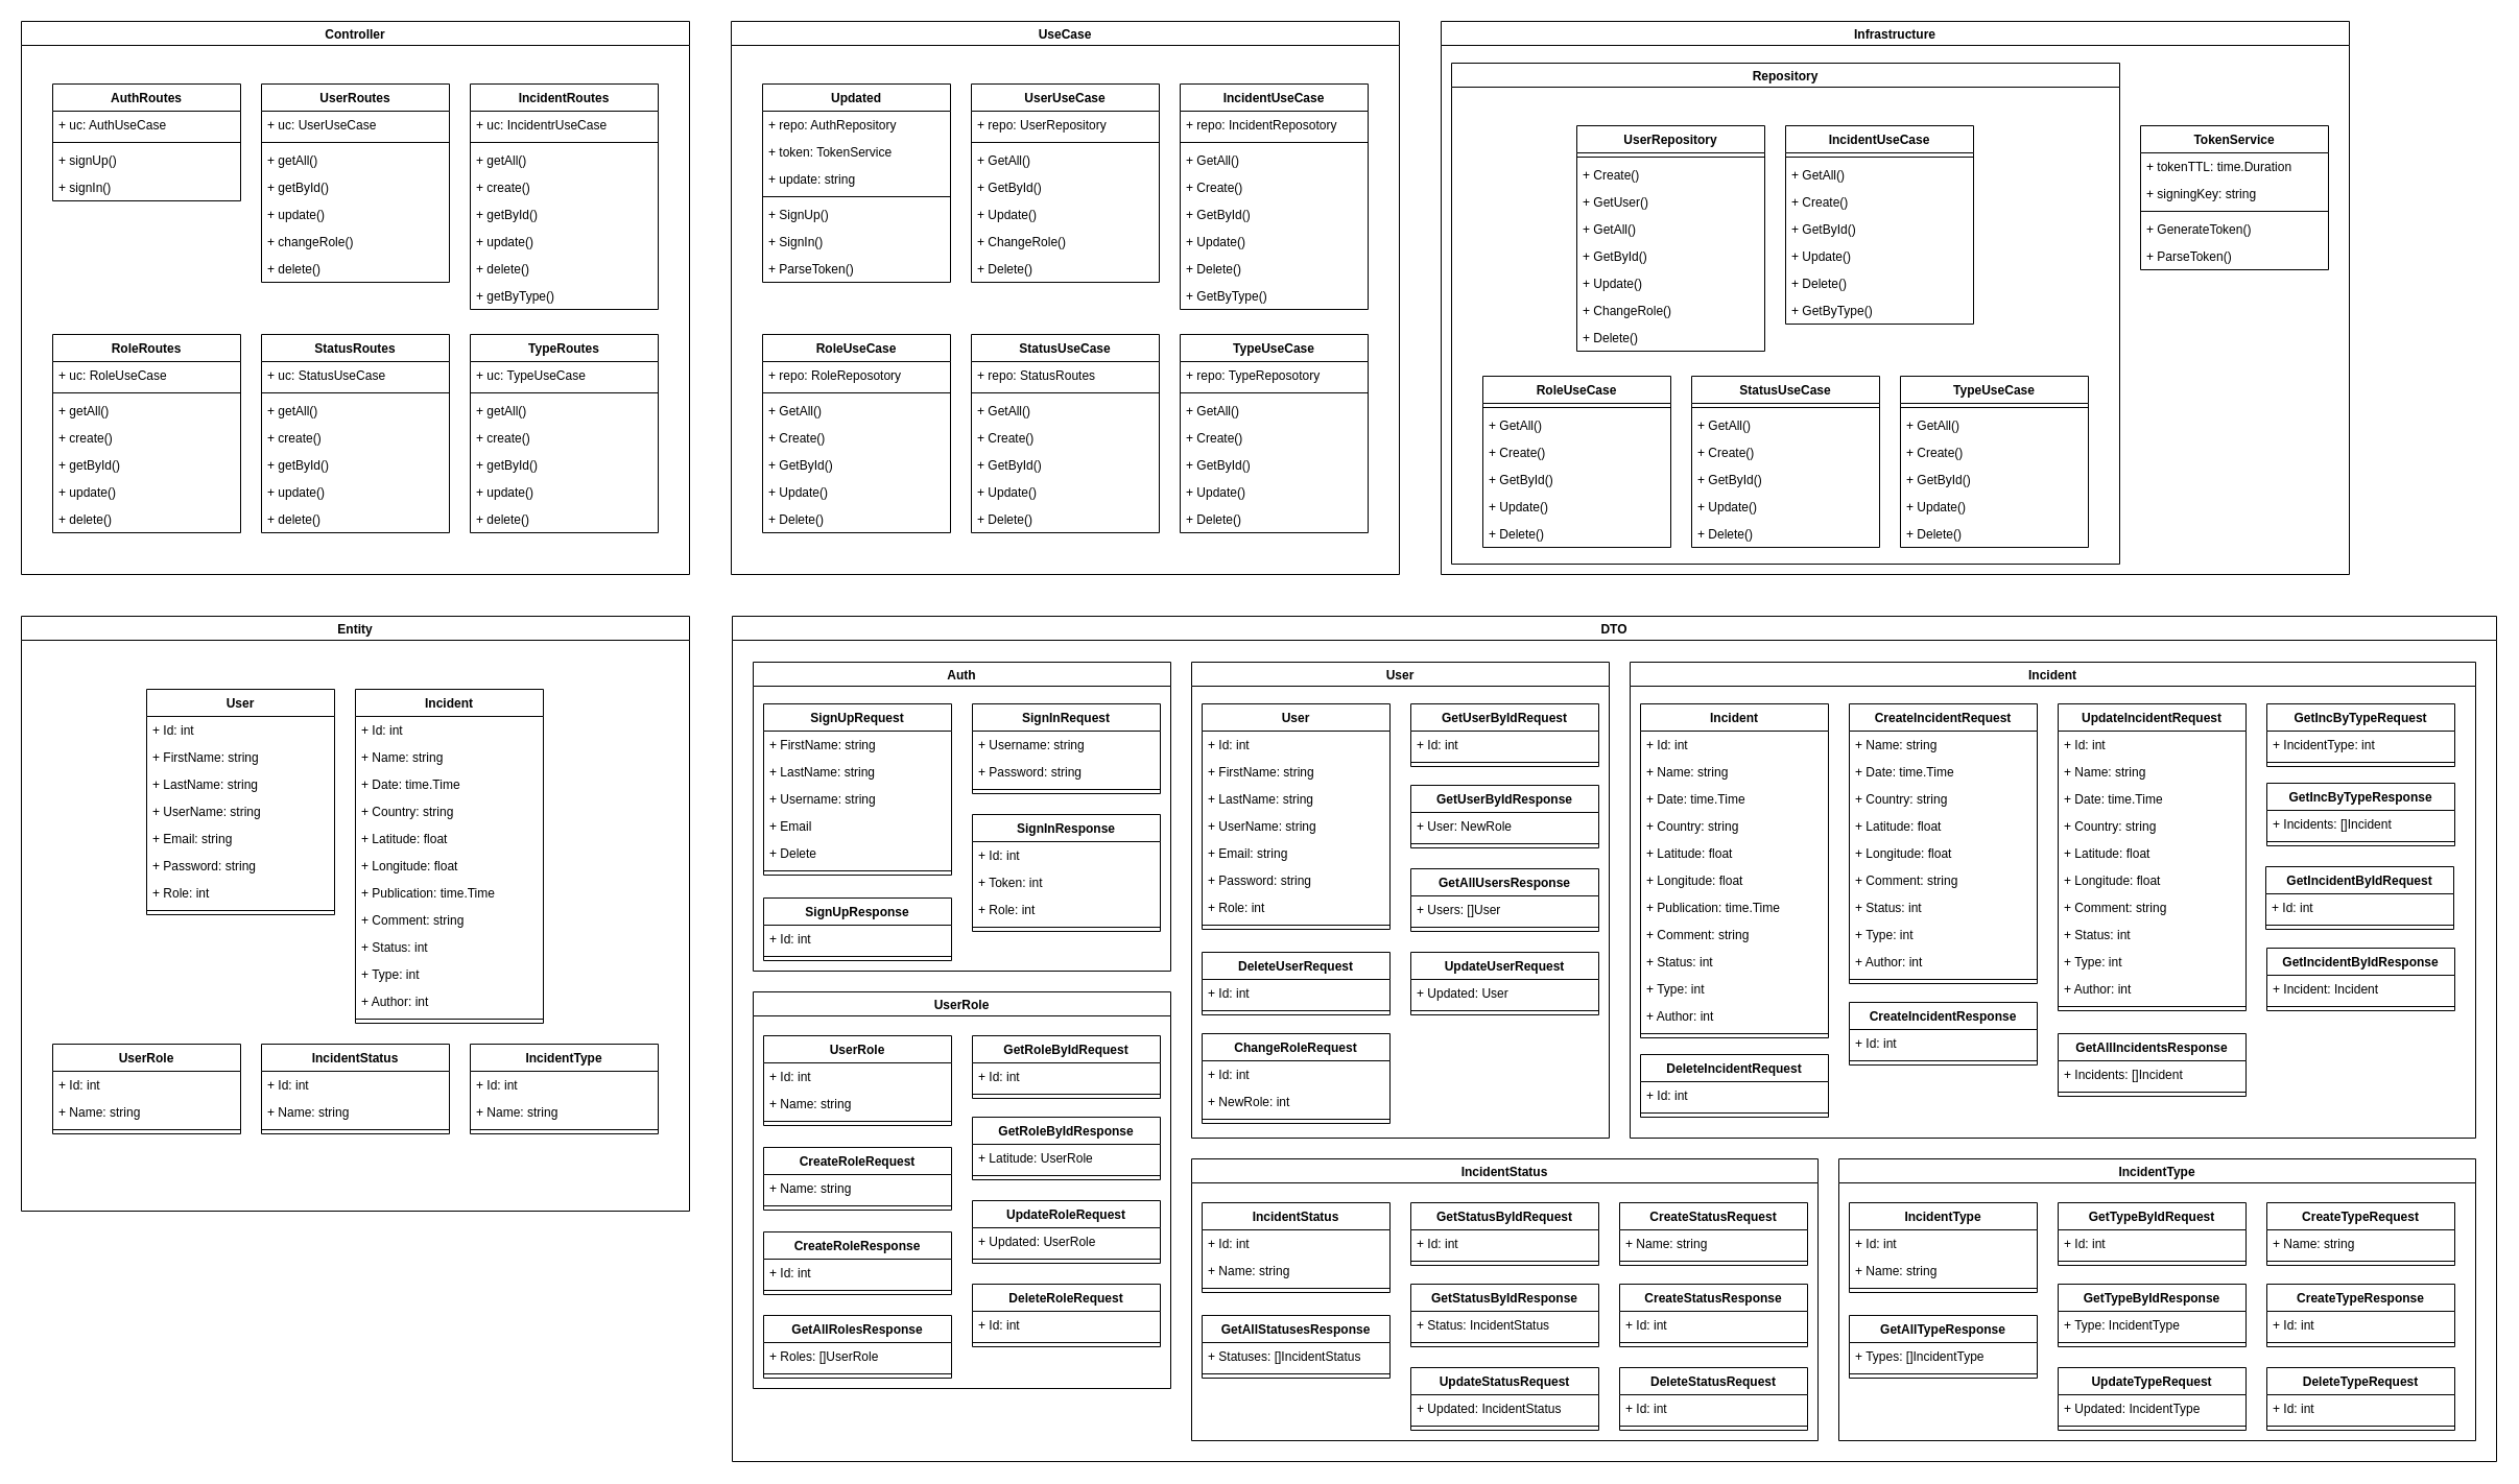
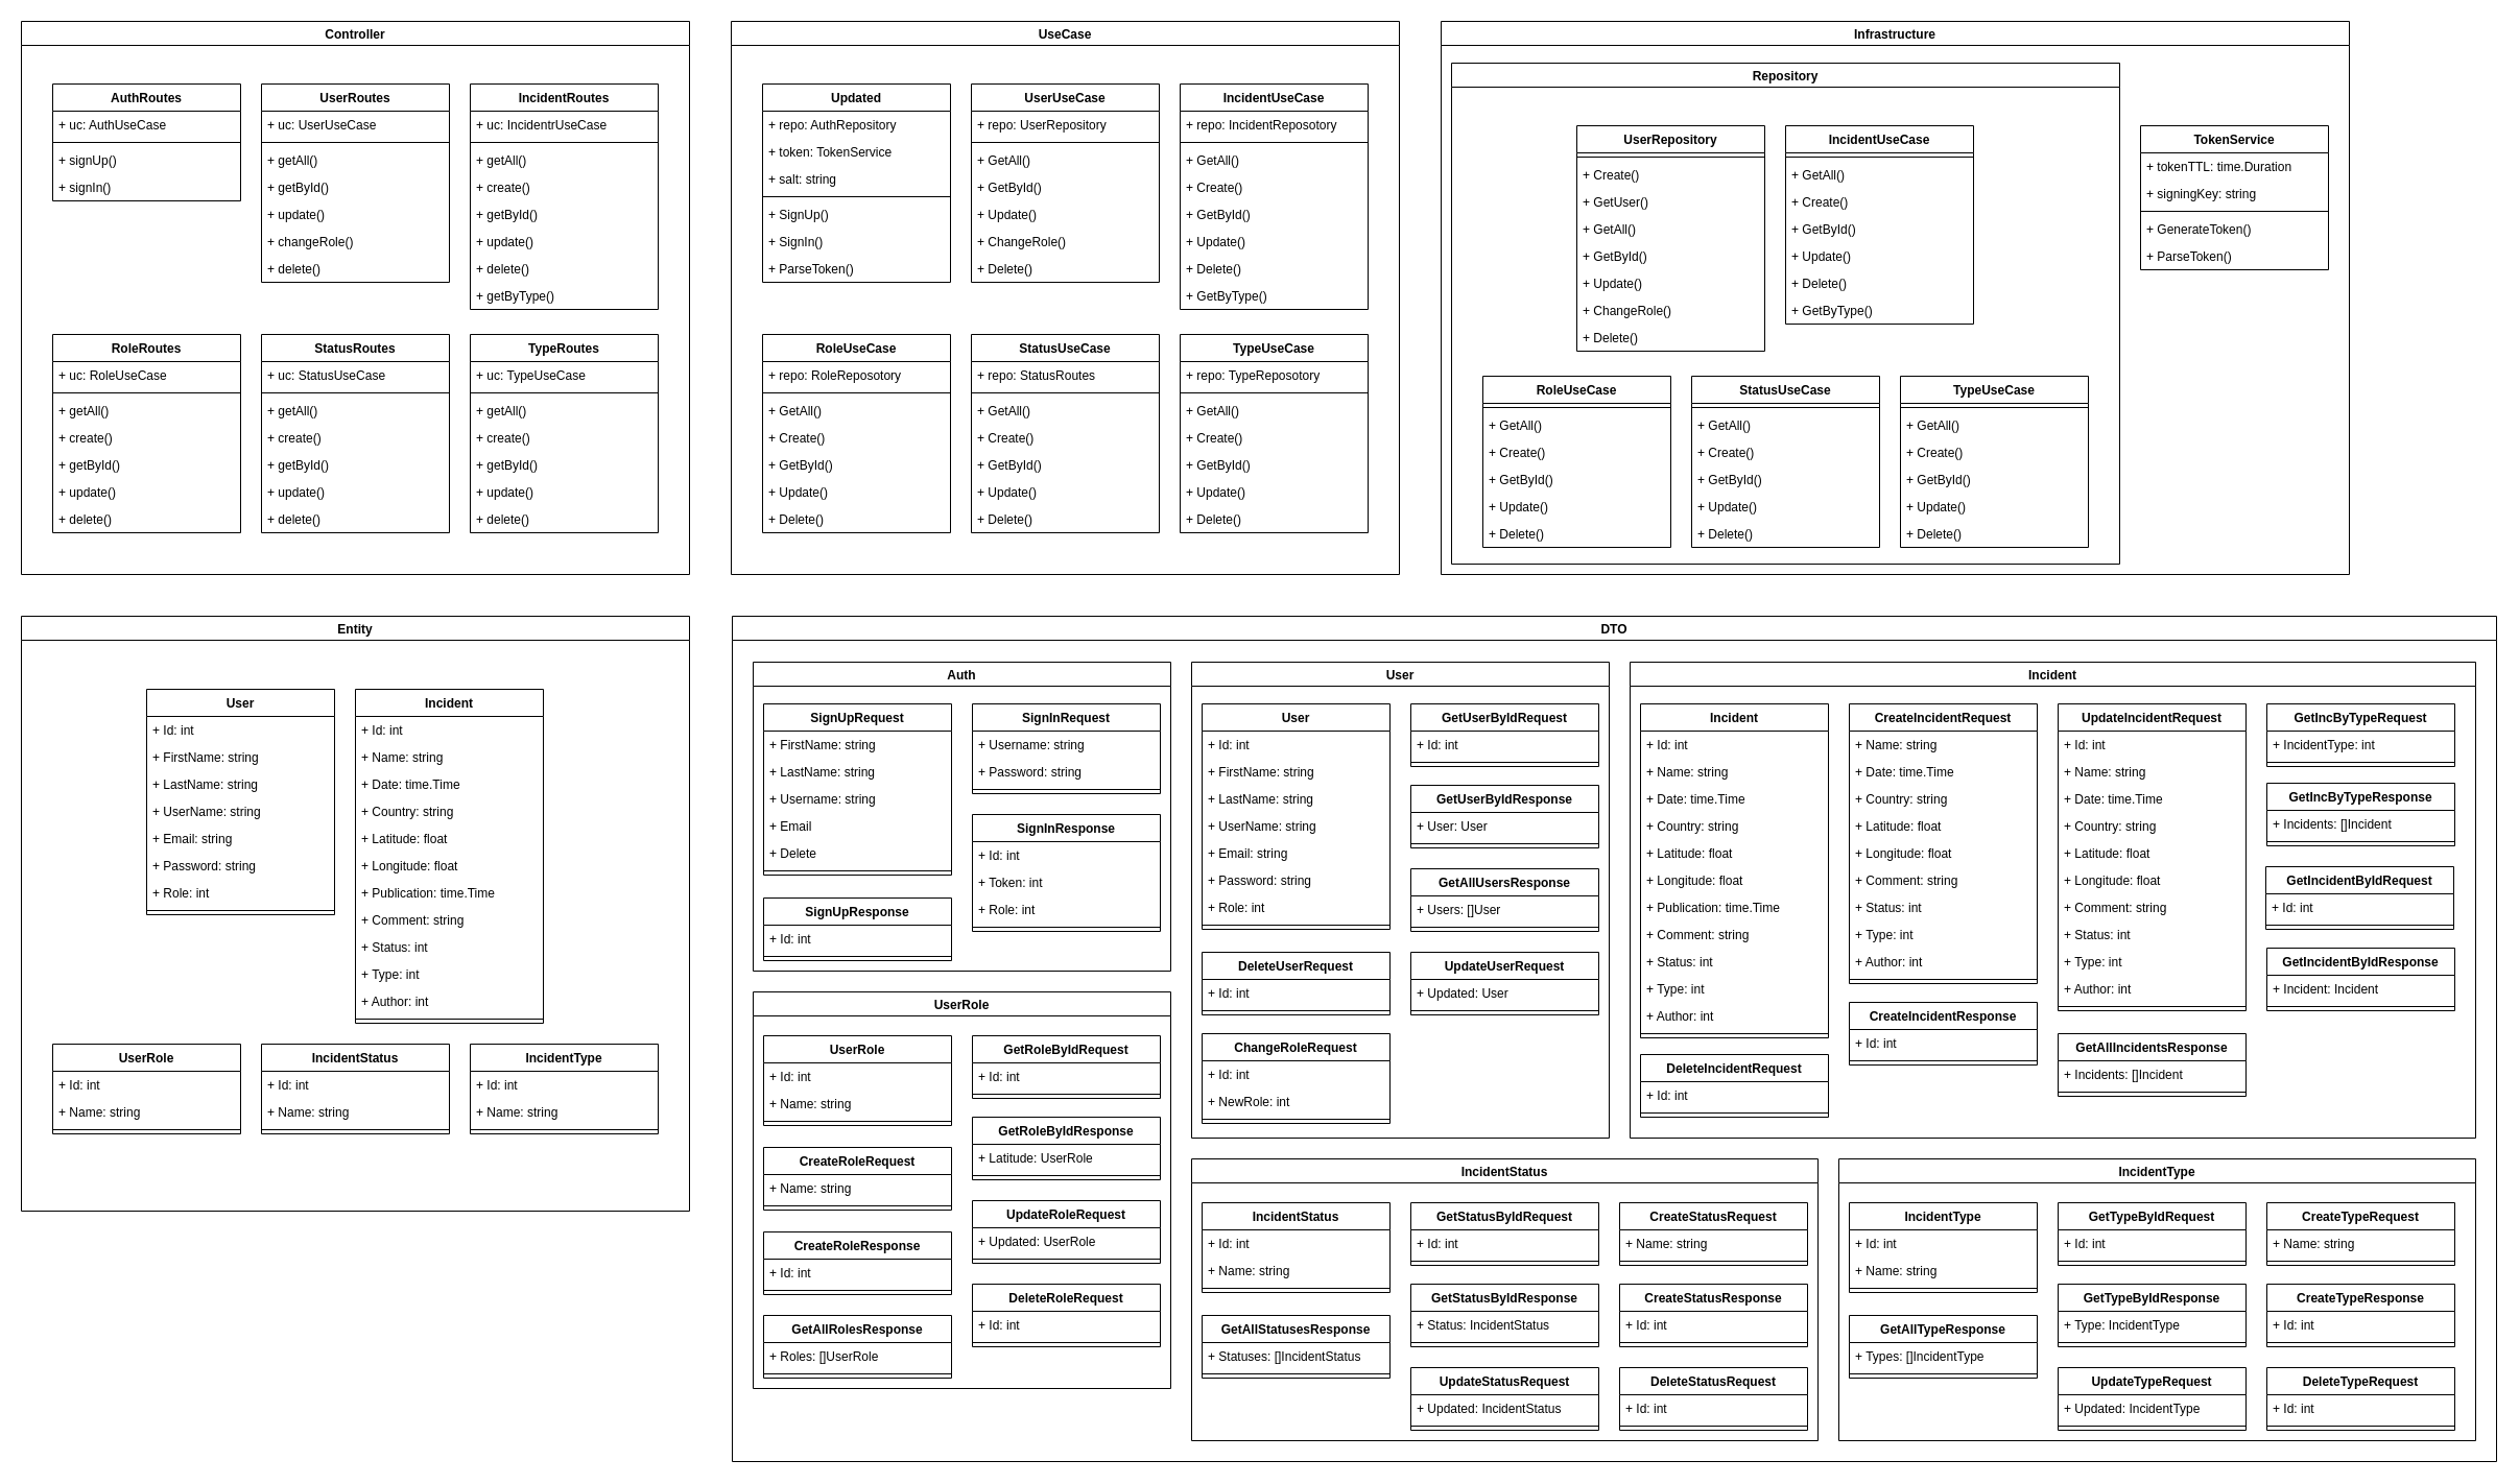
- <mxCell id="53" value="+ update: string" style="text;strokeColor=none;fillColor=none;align=left;verticalAlign=top;spacingLeft=4;spacingRight=4;overflow=hidden;rotatable=0;points=[[0,0.5],[1,0.5]];portConstraint=eastwest;" parent="50" vertex="1"><mxGeometry y="78" width="180" height="26" as="geometry" /></mxCell>
+ <mxCell id="53" value="+ salt: string" style="text;strokeColor=none;fillColor=none;align=left;verticalAlign=top;spacingLeft=4;spacingRight=4;overflow=hidden;rotatable=0;points=[[0,0.5],[1,0.5]];portConstraint=eastwest;" parent="50" vertex="1"><mxGeometry y="78" width="180" height="26" as="geometry" /></mxCell>
- <mxCell id="218" value="+ User: NewRole " style="text;strokeColor=none;fillColor=none;align=left;verticalAlign=top;spacingLeft=4;spacingRight=4;overflow=hidden;rotatable=0;points=[[0,0.5],[1,0.5]];portConstraint=eastwest;" parent="217" vertex="1"><mxGeometry y="26" width="180" height="26" as="geometry" /></mxCell>
+ <mxCell id="218" value="+ User: User " style="text;strokeColor=none;fillColor=none;align=left;verticalAlign=top;spacingLeft=4;spacingRight=4;overflow=hidden;rotatable=0;points=[[0,0.5],[1,0.5]];portConstraint=eastwest;" parent="217" vertex="1"><mxGeometry y="26" width="180" height="26" as="geometry" /></mxCell>
